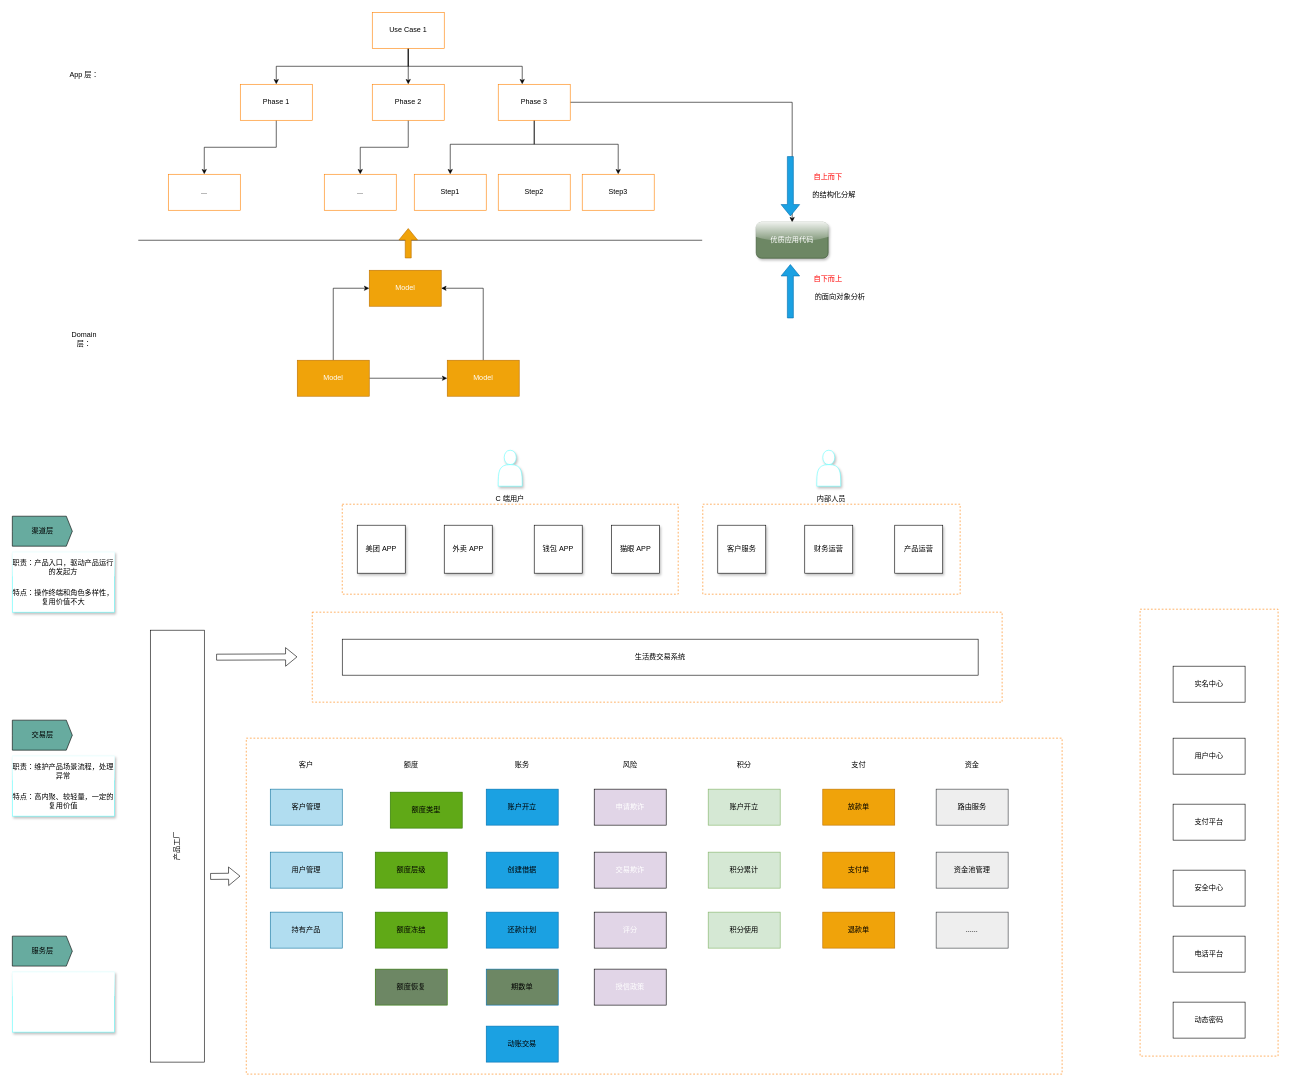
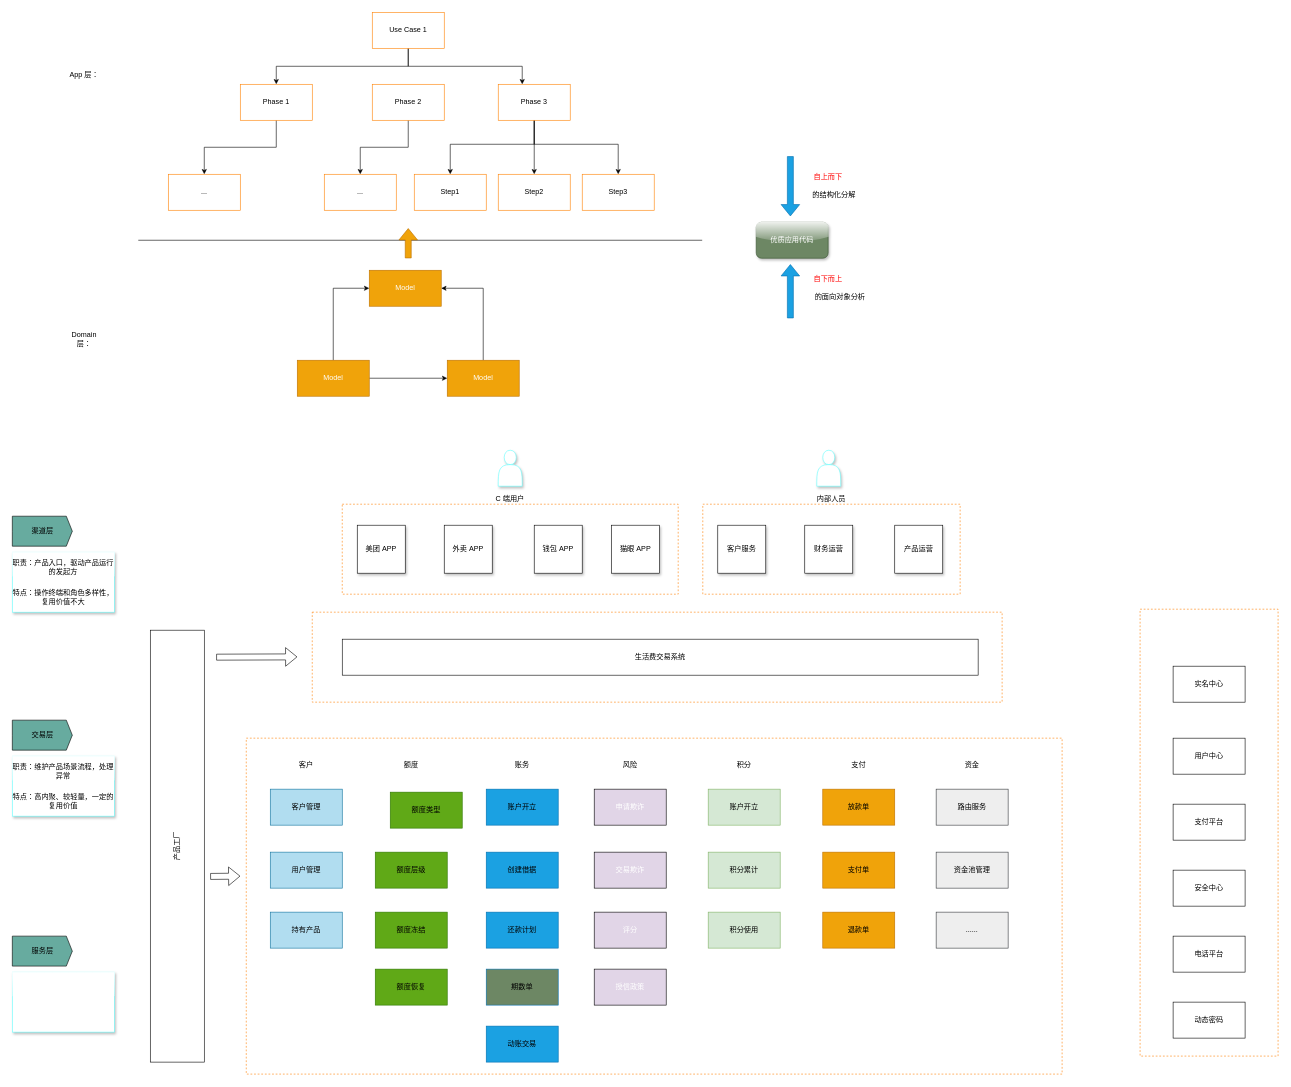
- <mxCell id="3" style="edgeStyle=orthogonalEdgeStyle;rounded=0;orthogonalLoop=1;jettySize=auto;html=1;" edge="1" parent="1" source="6" target="10"><mxGeometry relative="1" as="geometry" /></mxCell>
- <mxCell id="12" style="edgeStyle=orthogonalEdgeStyle;rounded=0;orthogonalLoop=1;jettySize=auto;html=1;" edge="1" parent="1" source="14" target="30"><mxGeometry relative="1" as="geometry" /></mxCell>
+ <mxCell id="12" style="edgeStyle=orthogonalEdgeStyle;rounded=0;orthogonalLoop=1;jettySize=auto;html=1;" edge="1" parent="1" source="14" target="18"><mxGeometry relative="1" as="geometry" /></mxCell>
- <mxCell id="78" value="额度恢复" style="rounded=0;whiteSpace=wrap;html=1;shadow=0;glass=0;sketch=0;strokeColor=#2D7600;fillColor=#6d8764;fontColor=#000000;" vertex="1" parent="1"><mxGeometry x="625" y="1615" width="120" height="60" as="geometry" /></mxCell>
+ <mxCell id="78" value="额度恢复" style="rounded=0;whiteSpace=wrap;html=1;shadow=0;glass=0;sketch=0;strokeColor=#2D7600;fillColor=#60a917;fontColor=#000000;" vertex="1" parent="1"><mxGeometry x="625" y="1615" width="120" height="60" as="geometry" /></mxCell>
